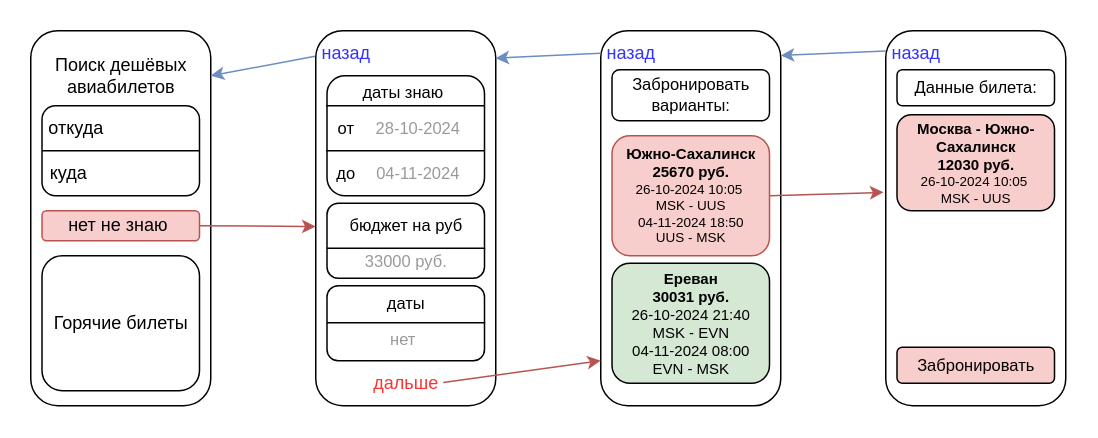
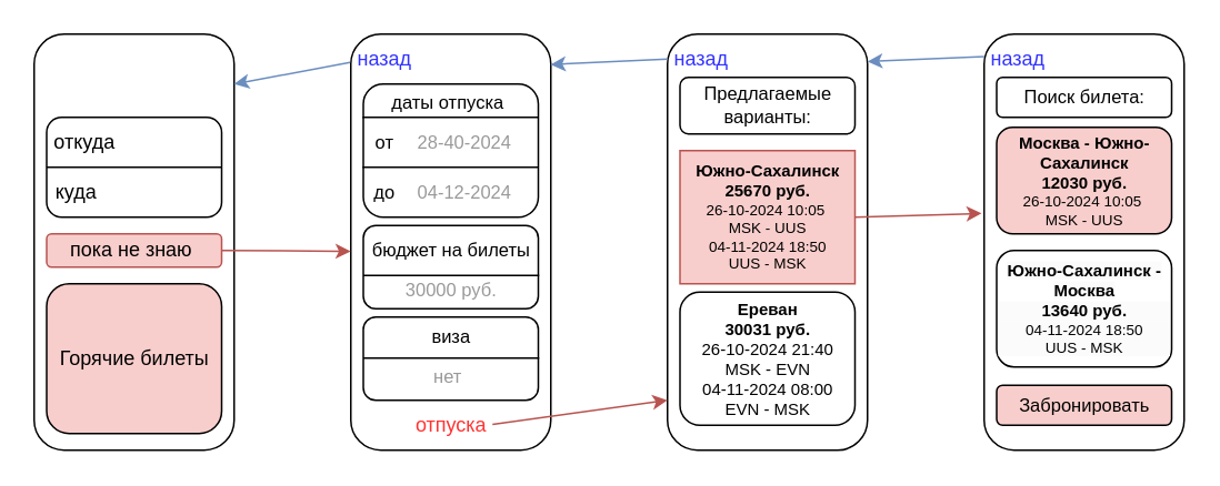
- <mxCell id="3" value="Поиск дешёвых&lt;div&gt;авиабилетов&lt;/div&gt;" style="text;html=1;align=center;verticalAlign=middle;resizable=0;points=[];autosize=1;strokeColor=none;fillColor=none;" vertex="1" parent="1"><mxGeometry x="25" y="30" width="110" height="40" as="geometry" /></mxCell>
- <mxCell id="41" value="Данные билета:" style="rounded=1;whiteSpace=wrap;html=1;fontSize=11;" vertex="1" parent="1"><mxGeometry x="597.5" y="46" width="105" height="24" as="geometry" /></mxCell>
+ <mxCell id="41" value="Поиск билета:" style="rounded=1;whiteSpace=wrap;html=1;fontSize=11;" vertex="1" parent="1"><mxGeometry x="597.5" y="46" width="105" height="24" as="geometry" /></mxCell>
- <mxCell id="16" value="даты знаю" style="text;html=1;align=center;verticalAlign=middle;resizable=0;points=[];autosize=1;strokeColor=none;fillColor=none;fontSize=11;" vertex="1" parent="1"><mxGeometry x="222.5" y="46" width="90" height="30" as="geometry" /></mxCell>
+ <mxCell id="16" value="даты отпуска" style="text;html=1;align=center;verticalAlign=middle;resizable=0;points=[];autosize=1;strokeColor=none;fillColor=none;fontSize=11;" vertex="1" parent="1"><mxGeometry x="222.5" y="46" width="90" height="30" as="geometry" /></mxCell>
- <mxCell id="36" value="Забронировать&lt;div style=&quot;font-size: 11px;&quot;&gt;варианты:&lt;/div&gt;" style="rounded=1;whiteSpace=wrap;html=1;fontSize=11;" vertex="1" parent="1"><mxGeometry x="407.5" y="46" width="105" height="34" as="geometry" /></mxCell>
+ <mxCell id="36" value="Предлагаемые&lt;div style=&quot;font-size: 11px;&quot;&gt;варианты:&lt;/div&gt;" style="rounded=1;whiteSpace=wrap;html=1;fontSize=11;" vertex="1" parent="1"><mxGeometry x="407.5" y="46" width="105" height="34" as="geometry" /></mxCell>
- <mxCell id="27" value="&lt;font color=&quot;#999999&quot;&gt;28-10-2024&lt;/font&gt;" style="text;html=1;align=center;verticalAlign=middle;resizable=0;points=[];autosize=1;strokeColor=none;fillColor=none;fontSize=11;" vertex="1" parent="1"><mxGeometry x="237.5" y="70" width="80" height="30" as="geometry" /></mxCell>
+ <mxCell id="27" value="&lt;font color=&quot;#999999&quot;&gt;28-40-2024&lt;/font&gt;" style="text;html=1;align=center;verticalAlign=middle;resizable=0;points=[];autosize=1;strokeColor=none;fillColor=none;fontSize=11;" vertex="1" parent="1"><mxGeometry x="237.5" y="70" width="80" height="30" as="geometry" /></mxCell>
- <mxCell id="28" value="&lt;font color=&quot;#999999&quot;&gt;04-11-2024&lt;/font&gt;" style="text;html=1;align=center;verticalAlign=middle;resizable=0;points=[];autosize=1;strokeColor=none;fillColor=none;fontSize=11;" vertex="1" parent="1"><mxGeometry x="237.5" y="100" width="80" height="30" as="geometry" /></mxCell>
+ <mxCell id="28" value="&lt;font color=&quot;#999999&quot;&gt;04-12-2024&lt;/font&gt;" style="text;html=1;align=center;verticalAlign=middle;resizable=0;points=[];autosize=1;strokeColor=none;fillColor=none;fontSize=11;" vertex="1" parent="1"><mxGeometry x="237.5" y="100" width="80" height="30" as="geometry" /></mxCell>
- <mxCell id="37" value="&lt;b&gt;Южно-Сахалинск&lt;/b&gt;&lt;div style=&quot;font-size: 10px;&quot;&gt;&lt;b&gt;25670 руб.&lt;/b&gt;&lt;/div&gt;&lt;div style=&quot;font-size: 9px;&quot;&gt;&lt;font style=&quot;font-size: 9px;&quot;&gt;26-10-2024 10:05&amp;nbsp;&lt;/font&gt;&lt;/div&gt;&lt;div style=&quot;font-size: 9px;&quot;&gt;&lt;font style=&quot;font-size: 9px;&quot;&gt;MSK - UUS&lt;/font&gt;&lt;/div&gt;&lt;div style=&quot;font-size: 9px;&quot;&gt;&lt;font style=&quot;font-size: 9px;&quot;&gt;04-11-2024 18:50&lt;/font&gt;&lt;/div&gt;&lt;div style=&quot;font-size: 9px;&quot;&gt;&lt;font style=&quot;font-size: 9px;&quot;&gt;UUS - MSK&lt;/font&gt;&lt;/div&gt;" style="rounded=1;whiteSpace=wrap;html=1;fontSize=10;fillColor=#f8cecc;strokeColor=#b85450;" vertex="1" parent="1"><mxGeometry x="407.5" y="90" width="105" height="80" as="geometry" /></mxCell>
+ <mxCell id="37" value="&lt;b&gt;Южно-Сахалинск&lt;/b&gt;&lt;div style=&quot;font-size: 10px;&quot;&gt;&lt;b&gt;25670 руб.&lt;/b&gt;&lt;/div&gt;&lt;div style=&quot;font-size: 9px;&quot;&gt;&lt;font style=&quot;font-size: 9px;&quot;&gt;26-10-2024 10:05&amp;nbsp;&lt;/font&gt;&lt;/div&gt;&lt;div style=&quot;font-size: 9px;&quot;&gt;&lt;font style=&quot;font-size: 9px;&quot;&gt;MSK - UUS&lt;/font&gt;&lt;/div&gt;&lt;div style=&quot;font-size: 9px;&quot;&gt;&lt;font style=&quot;font-size: 9px;&quot;&gt;04-11-2024 18:50&lt;/font&gt;&lt;/div&gt;&lt;div style=&quot;font-size: 9px;&quot;&gt;&lt;font style=&quot;font-size: 9px;&quot;&gt;UUS - MSK&lt;/font&gt;&lt;/div&gt;" style="whiteSpace=wrap;html=1;fontSize=10;fillColor=#f8cecc;strokeColor=#b85450;rounded=0;" vertex="1" parent="1"><mxGeometry x="407.5" y="90" width="105" height="80" as="geometry" /></mxCell>
- <mxCell id="9" value="нет не знаю" style="text;html=1;align=center;verticalAlign=middle;resizable=0;points=[];autosize=1;strokeColor=none;fillColor=none;" vertex="1" parent="1"><mxGeometry x="27.5" y="135" width="100" height="30" as="geometry" /></mxCell>
+ <mxCell id="9" value="пока не знаю" style="text;html=1;align=center;verticalAlign=middle;resizable=0;points=[];autosize=1;strokeColor=none;fillColor=none;" vertex="1" parent="1"><mxGeometry x="27.5" y="135" width="100" height="30" as="geometry" /></mxCell>
- <mxCell id="22" value="бюджет на руб" style="text;html=1;align=center;verticalAlign=middle;resizable=0;points=[];autosize=1;strokeColor=none;fillColor=none;fontSize=11;" vertex="1" parent="1"><mxGeometry x="210" y="135" width="120" height="30" as="geometry" /></mxCell>
+ <mxCell id="22" value="бюджет на билеты" style="text;html=1;align=center;verticalAlign=middle;resizable=0;points=[];autosize=1;strokeColor=none;fillColor=none;fontSize=11;" vertex="1" parent="1"><mxGeometry x="210" y="135" width="120" height="30" as="geometry" /></mxCell>
- <mxCell id="29" value="&lt;font color=&quot;#999999&quot;&gt;33000 руб.&lt;/font&gt;" style="text;html=1;align=center;verticalAlign=middle;resizable=0;points=[];autosize=1;strokeColor=none;fillColor=none;fontSize=11;" vertex="1" parent="1"><mxGeometry x="230" y="159" width="80" height="30" as="geometry" /></mxCell>
+ <mxCell id="29" value="&lt;font color=&quot;#999999&quot;&gt;30000 руб.&lt;/font&gt;" style="text;html=1;align=center;verticalAlign=middle;resizable=0;points=[];autosize=1;strokeColor=none;fillColor=none;fontSize=11;" vertex="1" parent="1"><mxGeometry x="230" y="159" width="80" height="30" as="geometry" /></mxCell>
+ <mxCell id="43" value="&lt;br&gt;&lt;b style=&quot;forced-color-adjust: none; color: rgb(0, 0, 0); font-family: Helvetica; font-size: 10px; font-style: normal; font-variant-ligatures: normal; font-variant-caps: normal; letter-spacing: normal; orphans: 2; text-align: center; text-indent: 0px; text-transform: none; widows: 2; word-spacing: 0px; -webkit-text-stroke-width: 0px; white-space: normal; background-color: rgb(251, 251, 251); text-decoration-thickness: initial; text-decoration-style: initial; text-decoration-color: initial;&quot;&gt;Южно-Сахалинск - Москва&lt;/b&gt;&lt;div style=&quot;forced-color-adjust: none; color: rgb(0, 0, 0); font-family: Helvetica; font-size: 10px; font-style: normal; font-variant-ligatures: normal; font-variant-caps: normal; font-weight: 400; letter-spacing: normal; orphans: 2; text-align: center; text-indent: 0px; text-transform: none; widows: 2; word-spacing: 0px; -webkit-text-stroke-width: 0px; white-space: normal; background-color: rgb(251, 251, 251); text-decoration-thickness: initial; text-decoration-style: initial; text-decoration-color: initial;&quot;&gt;&lt;b style=&quot;forced-color-adjust: none;&quot;&gt;13640 руб.&lt;/b&gt;&lt;/div&gt;&lt;div style=&quot;forced-color-adjust: none; color: rgb(0, 0, 0); font-family: Helvetica; font-style: normal; font-variant-ligatures: normal; font-variant-caps: normal; font-weight: 400; letter-spacing: normal; orphans: 2; text-align: center; text-indent: 0px; text-transform: none; widows: 2; word-spacing: 0px; -webkit-text-stroke-width: 0px; white-space: normal; background-color: rgb(251, 251, 251); text-decoration-thickness: initial; text-decoration-style: initial; text-decoration-color: initial; font-size: 9px;&quot;&gt;&lt;font style=&quot;forced-color-adjust: none; font-size: 9px;&quot;&gt;04-11-2024 18:50&lt;/font&gt;&lt;/div&gt;&lt;div style=&quot;forced-color-adjust: none; color: rgb(0, 0, 0); font-family: Helvetica; font-style: normal; font-variant-ligatures: normal; font-variant-caps: normal; font-weight: 400; letter-spacing: normal; orphans: 2; text-align: center; text-indent: 0px; text-transform: none; widows: 2; word-spacing: 0px; -webkit-text-stroke-width: 0px; white-space: normal; background-color: rgb(251, 251, 251); text-decoration-thickness: initial; text-decoration-style: initial; text-decoration-color: initial; font-size: 9px;&quot;&gt;&lt;font style=&quot;forced-color-adjust: none; font-size: 9px;&quot;&gt;UUS - MSK&lt;/font&gt;&lt;/div&gt;&lt;div&gt;&lt;br&gt;&lt;/div&gt;" style="rounded=1;whiteSpace=wrap;html=1;fontSize=10;" vertex="1" parent="1"><mxGeometry x="597.5" y="150" width="105" height="70" as="geometry" /></mxCell>
- <mxCell id="26" value="даты" style="text;html=1;align=center;verticalAlign=middle;resizable=0;points=[];autosize=1;strokeColor=none;fillColor=none;fontSize=11;" vertex="1" parent="1"><mxGeometry x="245" y="187" width="50" height="30" as="geometry" /></mxCell>
+ <mxCell id="26" value="виза" style="text;html=1;align=center;verticalAlign=middle;resizable=0;points=[];autosize=1;strokeColor=none;fillColor=none;fontSize=11;" vertex="1" parent="1"><mxGeometry x="245" y="187" width="50" height="30" as="geometry" /></mxCell>
- <mxCell id="10" value="Горячие билеты" style="rounded=1;whiteSpace=wrap;html=1;" vertex="1" parent="1"><mxGeometry x="27.5" y="170" width="105" height="90" as="geometry" /></mxCell>
+ <mxCell id="10" value="Горячие билеты" style="rounded=1;whiteSpace=wrap;html=1;fillColor=#f8cecc;" vertex="1" parent="1"><mxGeometry x="27.5" y="170" width="105" height="90" as="geometry" /></mxCell>
- <mxCell id="38" value="&lt;div style=&quot;font-size: 10px;&quot;&gt;&lt;b&gt;Ереван&lt;/b&gt;&lt;/div&gt;&lt;div style=&quot;font-size: 10px;&quot;&gt;&lt;b&gt;30031 руб.&lt;/b&gt;&lt;/div&gt;&lt;div style=&quot;font-size: 10px;&quot;&gt;26-10-2024 21:40 MSK - EVN&lt;/div&gt;&lt;div style=&quot;font-size: 10px;&quot;&gt;04-11-2024 08:00&lt;/div&gt;&lt;div style=&quot;font-size: 10px;&quot;&gt;EVN - MSK&lt;/div&gt;" style="rounded=1;whiteSpace=wrap;html=1;fontSize=10;fillColor=#d5e8d4;" vertex="1" parent="1"><mxGeometry x="407.5" y="175" width="105" height="80" as="geometry" /></mxCell>
+ <mxCell id="38" value="&lt;div style=&quot;font-size: 10px;&quot;&gt;&lt;b&gt;Ереван&lt;/b&gt;&lt;/div&gt;&lt;div style=&quot;font-size: 10px;&quot;&gt;&lt;b&gt;30031 руб.&lt;/b&gt;&lt;/div&gt;&lt;div style=&quot;font-size: 10px;&quot;&gt;26-10-2024 21:40 MSK - EVN&lt;/div&gt;&lt;div style=&quot;font-size: 10px;&quot;&gt;04-11-2024 08:00&lt;/div&gt;&lt;div style=&quot;font-size: 10px;&quot;&gt;EVN - MSK&lt;/div&gt;" style="rounded=1;whiteSpace=wrap;html=1;fontSize=10;" vertex="1" parent="1"><mxGeometry x="407.5" y="175" width="105" height="80" as="geometry" /></mxCell>
- <mxCell id="31" value="дальше" style="text;html=1;align=center;verticalAlign=middle;resizable=0;points=[];autosize=1;strokeColor=none;fillColor=none;fontColor=#FF3333;" vertex="1" parent="1"><mxGeometry x="235" y="240" width="70" height="30" as="geometry" /></mxCell>
+ <mxCell id="31" value="отпуска" style="text;html=1;align=center;verticalAlign=middle;resizable=0;points=[];autosize=1;strokeColor=none;fillColor=none;fontColor=#FF3333;" vertex="1" parent="1"><mxGeometry x="235" y="240" width="70" height="30" as="geometry" /></mxCell>
